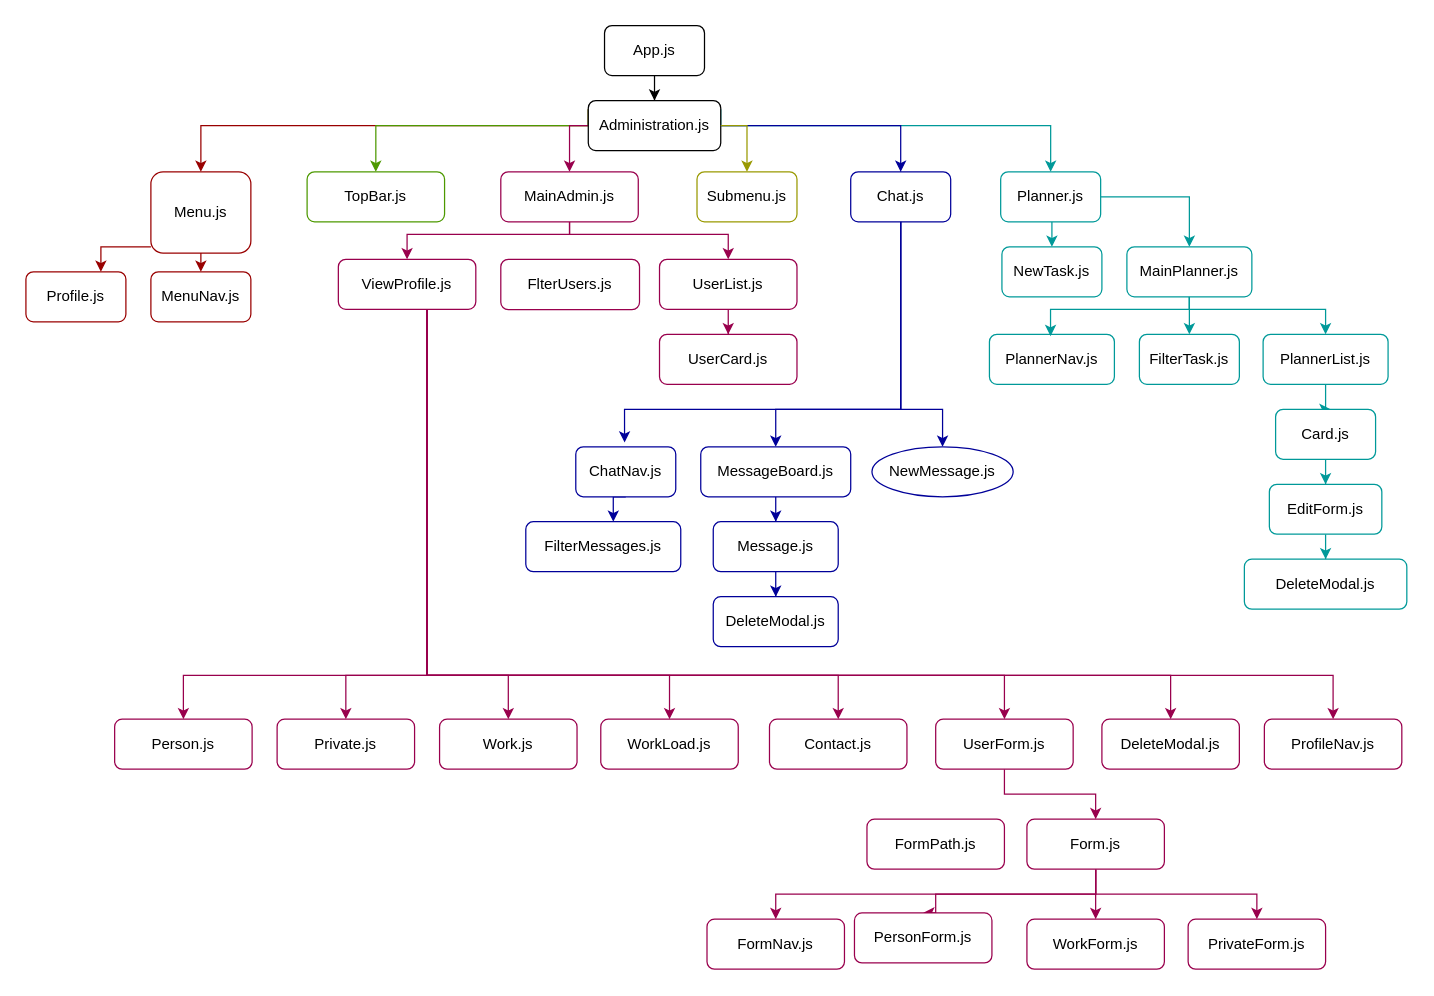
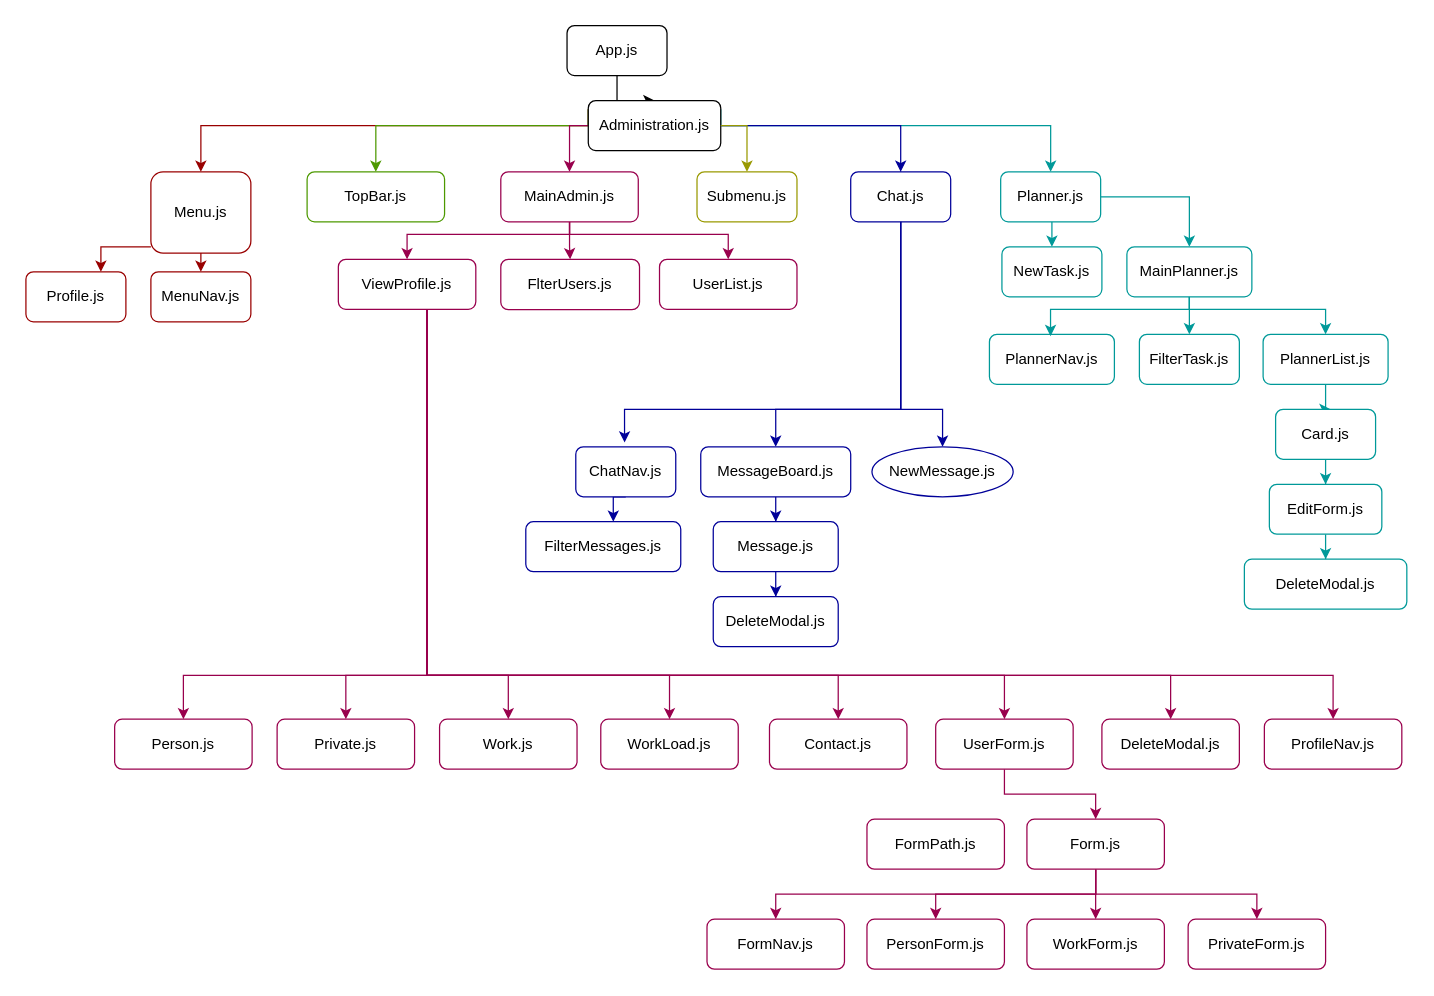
- <mxCell id="3" value="App.js" style="rounded=1;whiteSpace=wrap;html=1;" parent="1" vertex="1"><mxGeometry x="483" y="20" width="80" height="40" as="geometry" /></mxCell>
+ <mxCell id="3" value="App.js" style="rounded=1;whiteSpace=wrap;html=1;" parent="1" vertex="1"><mxGeometry x="453" y="20" width="80" height="40" as="geometry" /></mxCell>
+ <mxCell id="14" style="edgeStyle=orthogonalEdgeStyle;rounded=0;orthogonalLoop=1;jettySize=auto;html=1;entryX=0.5;entryY=0;entryDx=0;entryDy=0;strokeColor=#99004D;" parent="1" source="16" target="27" edge="1"><mxGeometry relative="1" as="geometry" /></mxCell>
- <mxCell id="37" style="edgeStyle=orthogonalEdgeStyle;rounded=0;orthogonalLoop=1;jettySize=auto;html=1;strokeColor=#99004D;" parent="1" source="38" target="39" edge="1"><mxGeometry relative="1" as="geometry" /></mxCell>
- <mxCell id="39" value="UserCard.js" style="rounded=1;whiteSpace=wrap;html=1;strokeColor=#99004D;" parent="1" vertex="1"><mxGeometry x="527" y="267" width="110" height="40" as="geometry" /></mxCell>
- <mxCell id="65" value="PersonForm.js" style="rounded=1;whiteSpace=wrap;html=1;strokeColor=#99004D;" parent="1" vertex="1"><mxGeometry x="683" y="730" width="110" height="40" as="geometry" /></mxCell>
+ <mxCell id="65" value="PersonForm.js" style="rounded=1;whiteSpace=wrap;html=1;strokeColor=#99004D;" parent="1" vertex="1"><mxGeometry x="693" y="735" width="110" height="40" as="geometry" /></mxCell>
